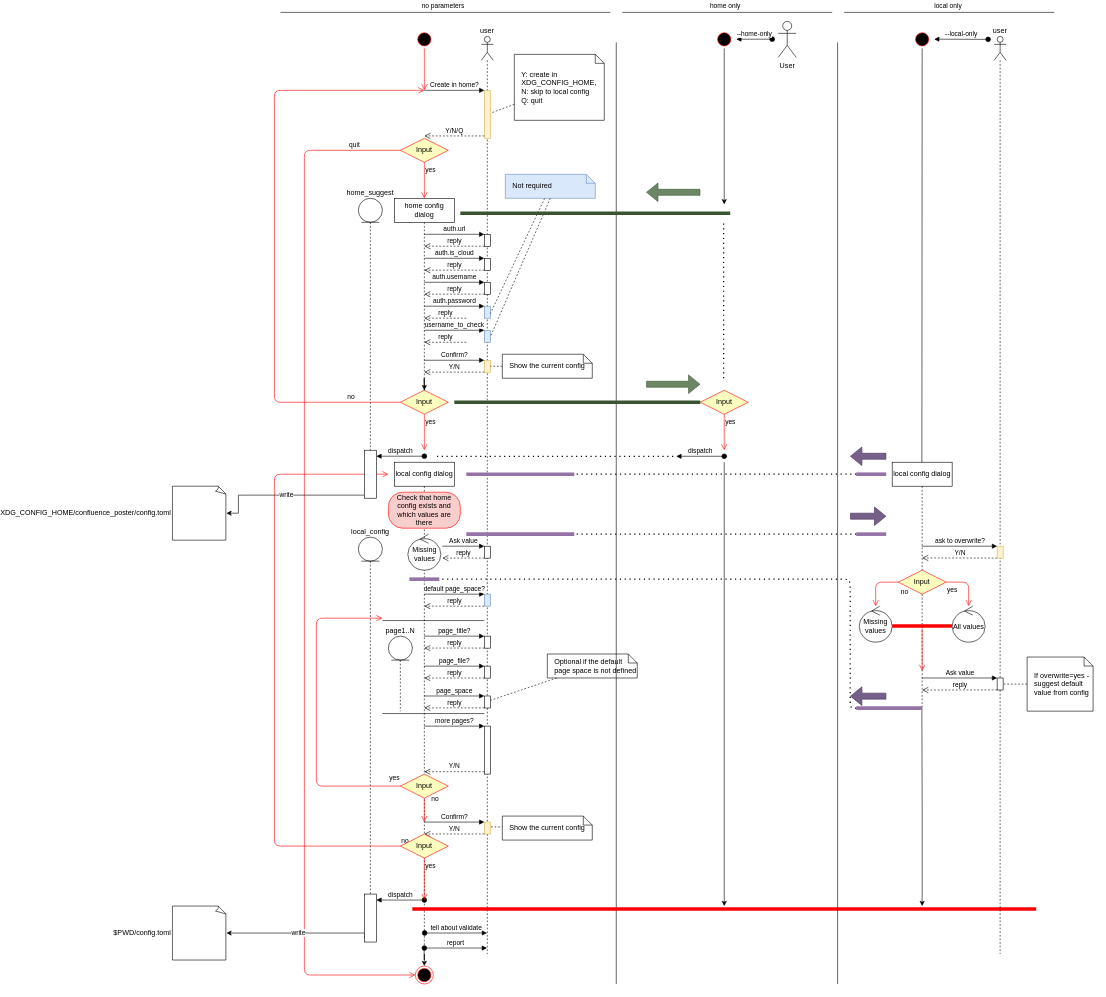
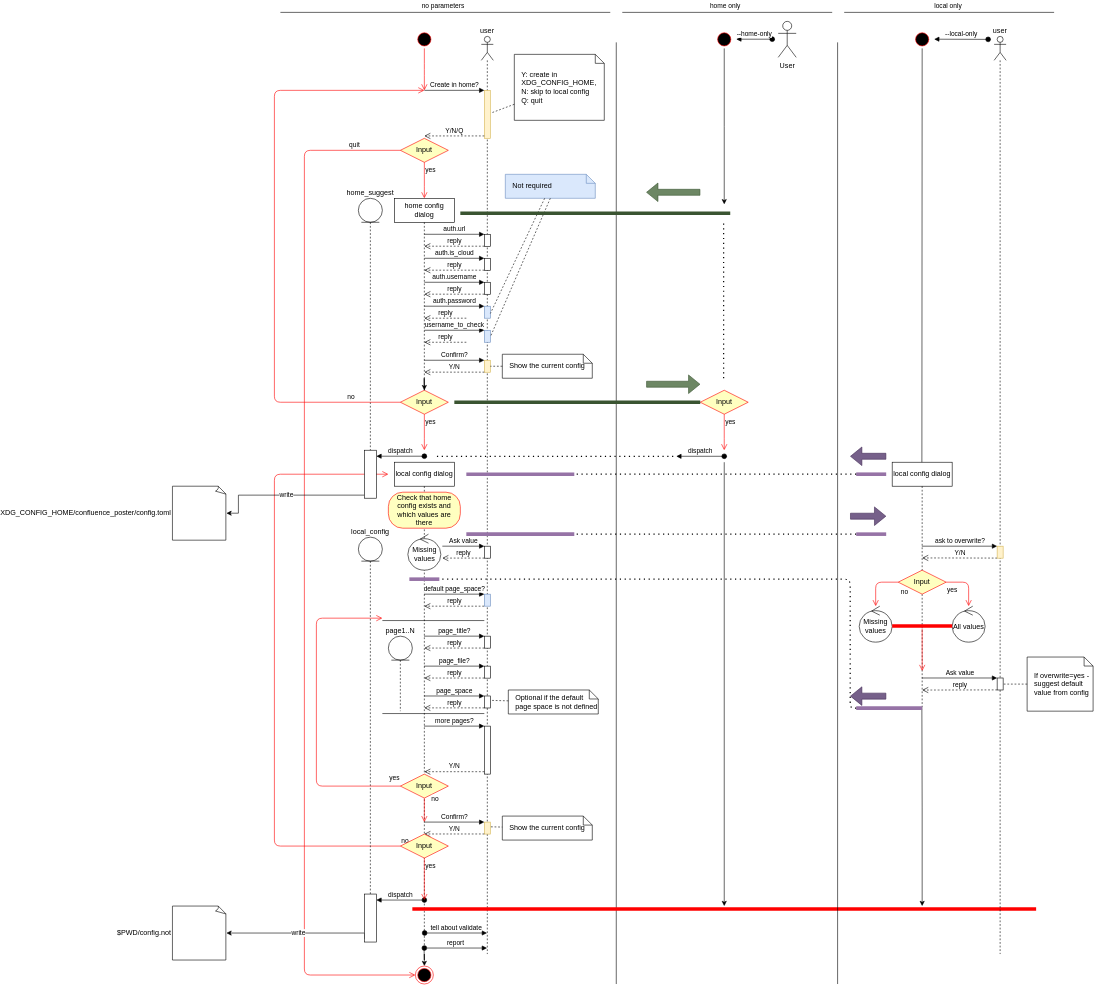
- <mxCell id="54" value="Check that home config exists and which values are there" style="rounded=1;whiteSpace=wrap;html=1;arcSize=40;fontColor=#000000;fillColor=#f8cecc;strokeColor=#ff0000;" vertex="1" parent="1"><mxGeometry x="380" y="820" width="120" height="60" as="geometry" /></mxCell>
+ <mxCell id="54" value="Check that home config exists and which values are there" style="rounded=1;whiteSpace=wrap;html=1;arcSize=40;fontColor=#000000;fillColor=#ffffc0;strokeColor=#ff0000;" vertex="1" parent="1"><mxGeometry x="380" y="820" width="120" height="60" as="geometry" /></mxCell>
- <mxCell id="67" value="Optional if the default page space is not defined" style="shape=note;size=15;align=left;spacingLeft=10;html=1;whiteSpace=wrap;" vertex="1" parent="1"><mxGeometry x="645" y="1089.76" width="150" height="40" as="geometry" /></mxCell>
+ <mxCell id="67" value="Optional if the default page space is not defined" style="shape=note;size=15;align=left;spacingLeft=10;html=1;whiteSpace=wrap;" vertex="1" parent="1"><mxGeometry x="580" y="1149.76" width="150" height="40" as="geometry" /></mxCell>
- <mxCell id="88" value="$PWD/config.toml" style="whiteSpace=wrap;html=1;shape=mxgraph.basic.document;labelPosition=left;verticalLabelPosition=middle;align=right;verticalAlign=middle;" vertex="1" parent="1"><mxGeometry x="20" y="1510" width="90" height="90" as="geometry" /></mxCell>
+ <mxCell id="88" value="$PWD/config.not" style="whiteSpace=wrap;html=1;shape=mxgraph.basic.document;labelPosition=left;verticalLabelPosition=middle;align=right;verticalAlign=middle;" vertex="1" parent="1"><mxGeometry x="20" y="1510" width="90" height="90" as="geometry" /></mxCell>
